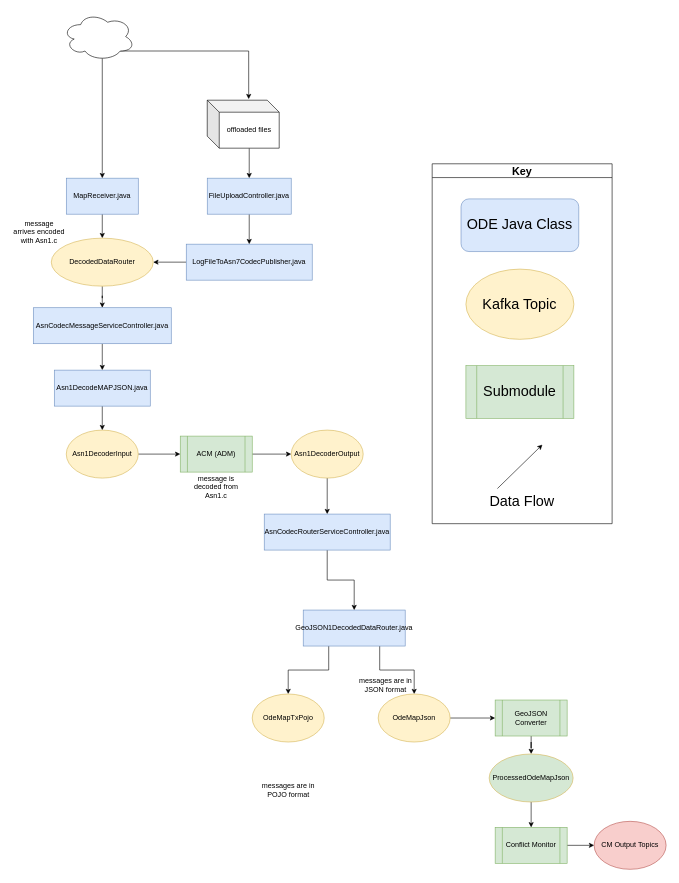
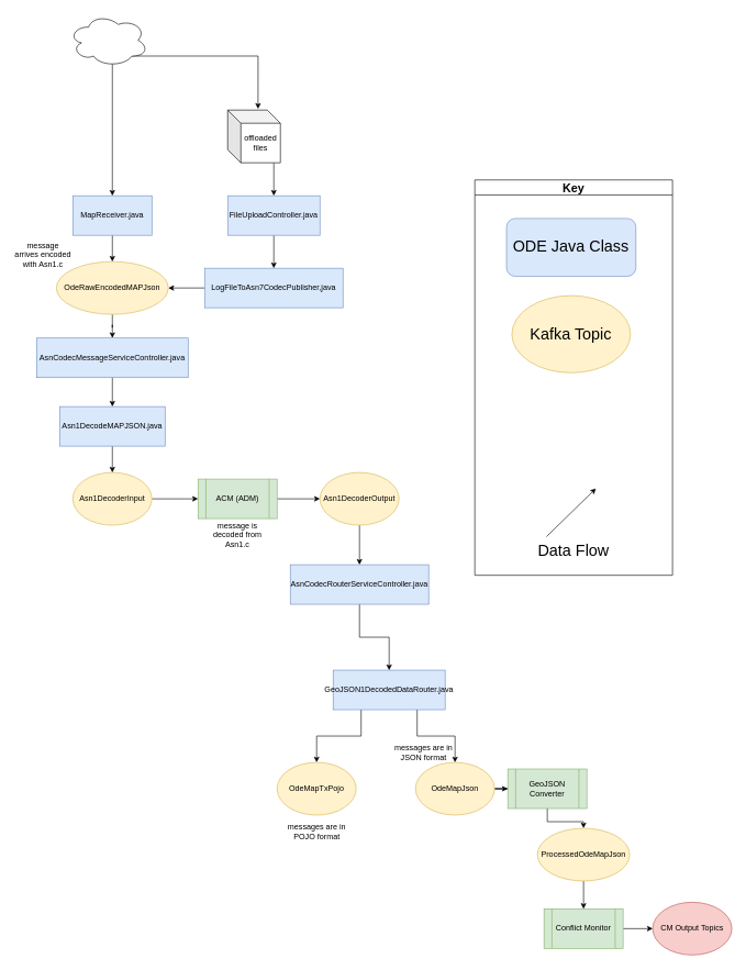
- <mxCell id="47" value="offloaded files" style="shape=cube;whiteSpace=wrap;html=1;boundedLbl=1;backgroundOutline=1;darkOpacity=0.05;darkOpacity2=0.1;" parent="1" vertex="1"><mxGeometry x="345" y="166" width="120" height="80" as="geometry" /></mxCell>
+ <mxCell id="47" value="offloaded files" style="shape=cube;whiteSpace=wrap;html=1;boundedLbl=1;backgroundOutline=1;darkOpacity=0.05;darkOpacity2=0.1;" parent="1" vertex="1"><mxGeometry x="345" y="166" width="80" height="80" as="geometry" /></mxCell>
- <mxCell id="16" value="DecodedDataRouter" style="ellipse;whiteSpace=wrap;html=1;fillColor=#fff2cc;strokeColor=#d6b656;" parent="1" vertex="1"><mxGeometry x="85" y="396" width="170" height="80" as="geometry" /></mxCell>
+ <mxCell id="16" value="OdeRawEncodedMAPJson" style="ellipse;whiteSpace=wrap;html=1;fillColor=#fff2cc;strokeColor=#d6b656;" parent="1" vertex="1"><mxGeometry x="85" y="396" width="170" height="80" as="geometry" /></mxCell>
- <mxCell id="25" value="&lt;font style=&quot;font-size: 24px&quot;&gt;Submodule&lt;/font&gt;" style="shape=process;whiteSpace=wrap;html=1;backgroundOutline=1;fillColor=#d5e8d4;strokeColor=#82b366;labelBackgroundColor=none;" parent="24" vertex="1"><mxGeometry x="56.25" y="336.585" width="180" height="87.805" as="geometry" /></mxCell>
- <mxCell id="38" value="GeoJSON Converter" style="shape=process;whiteSpace=wrap;html=1;backgroundOutline=1;fillColor=#d5e8d4;strokeColor=#82b366;" parent="1" vertex="1"><mxGeometry x="825" y="1166" width="120" height="60" as="geometry" /></mxCell>
+ <mxCell id="38" value="GeoJSON Converter" style="shape=process;whiteSpace=wrap;html=1;backgroundOutline=1;fillColor=#d5e8d4;strokeColor=#82b366;" parent="1" vertex="1"><mxGeometry x="770" y="1166" width="120" height="60" as="geometry" /></mxCell>
- <mxCell id="43" value="ProcessedOdeMapJson" style="ellipse;whiteSpace=wrap;html=1;fillColor=#d5e8d4;strokeColor=#d6b656;" parent="1" vertex="1"><mxGeometry x="815" y="1256" width="140" height="80" as="geometry" /></mxCell>
+ <mxCell id="43" value="ProcessedOdeMapJson" style="ellipse;whiteSpace=wrap;html=1;fillColor=#fff2cc;strokeColor=#d6b656;" parent="1" vertex="1"><mxGeometry x="815" y="1256" width="140" height="80" as="geometry" /></mxCell>
- <mxCell id="35" value="messages are in POJO format" style="text;html=1;strokeColor=none;fillColor=none;align=center;verticalAlign=middle;whiteSpace=wrap;rounded=0;" parent="1" vertex="1"><mxGeometry x="427.5" y="1291" width="105" height="50" as="geometry" /></mxCell>
+ <mxCell id="35" value="messages are in POJO format" style="text;html=1;strokeColor=none;fillColor=none;align=center;verticalAlign=middle;whiteSpace=wrap;rounded=0;" parent="1" vertex="1"><mxGeometry x="427.5" y="1236" width="105" height="50" as="geometry" /></mxCell>
